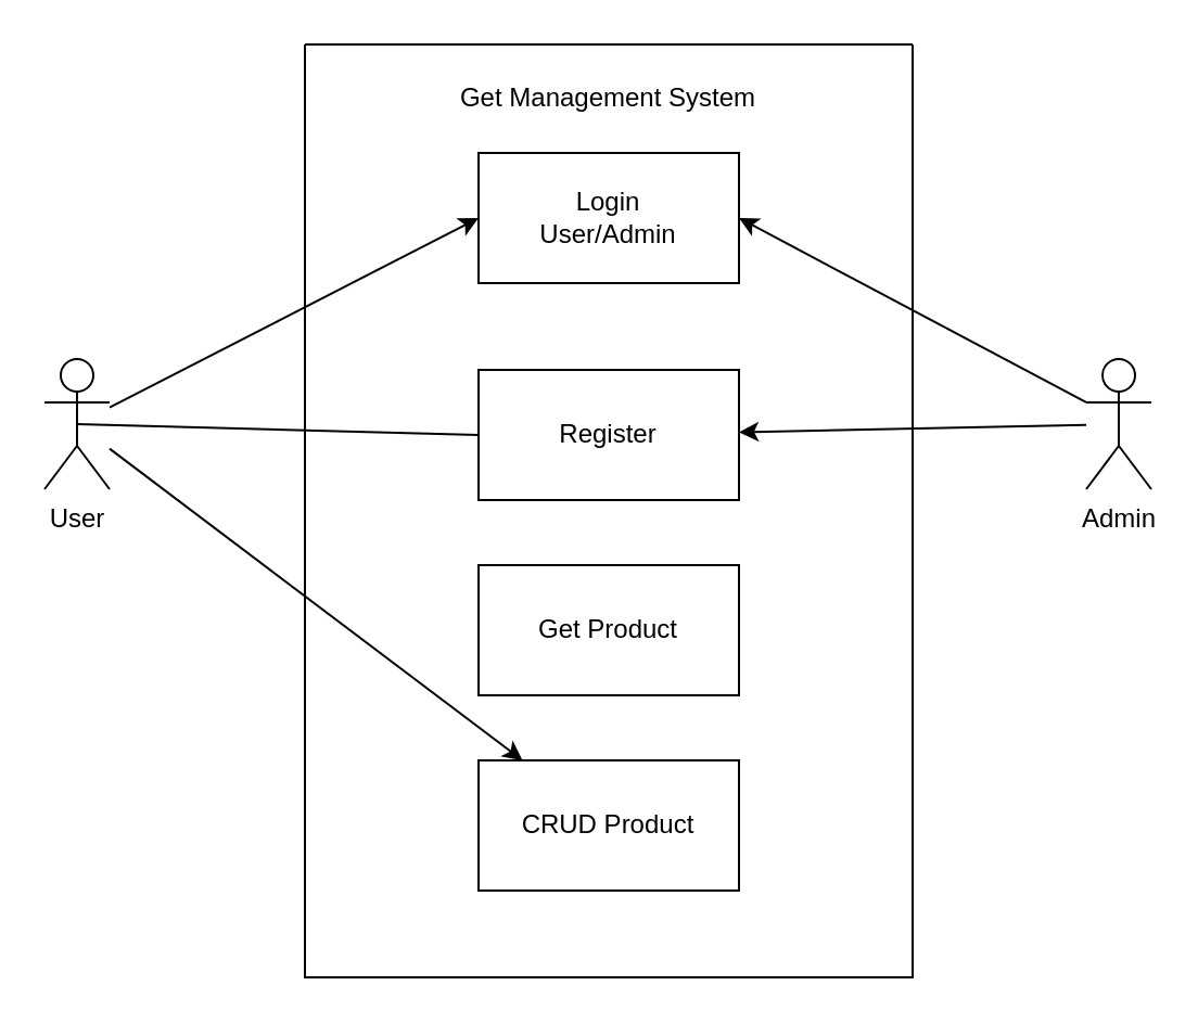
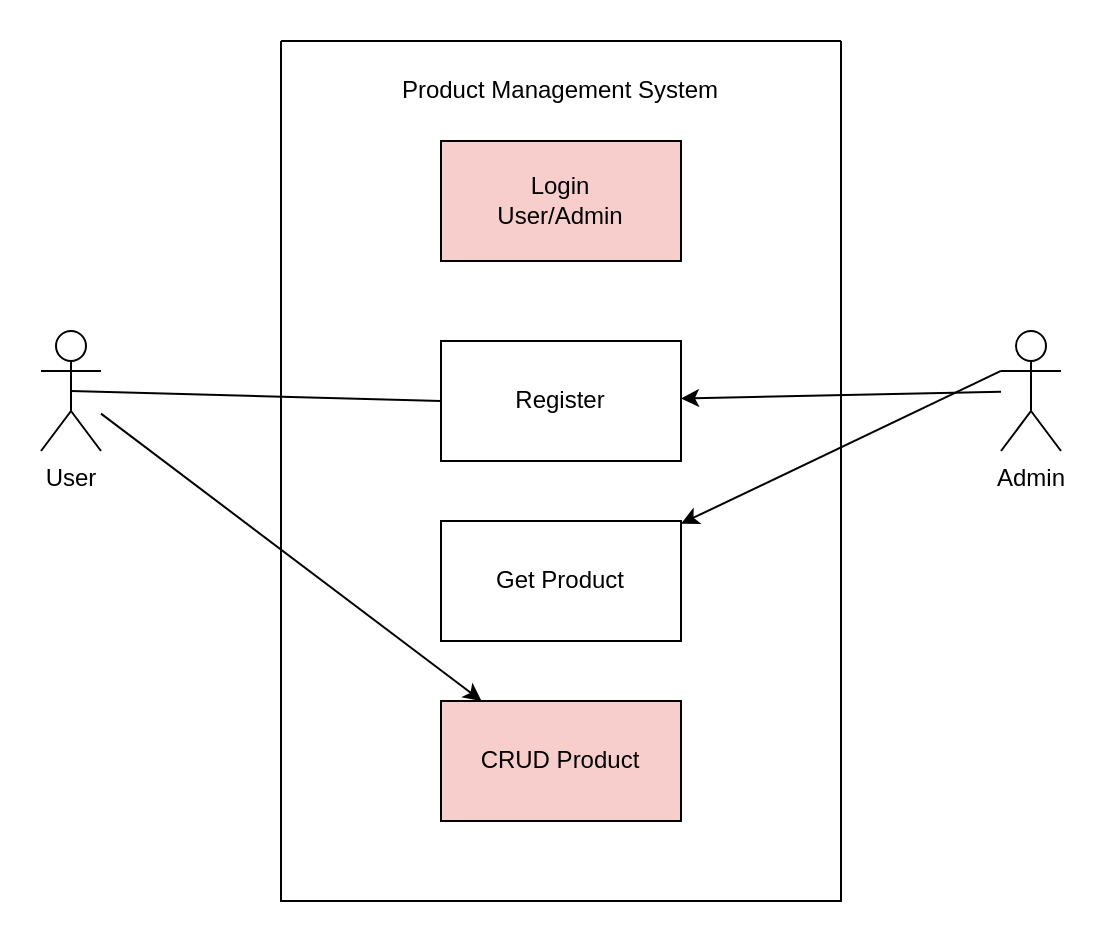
- <mxCell id="7" value="Get Management System" style="text;html=1;align=center;verticalAlign=middle;whiteSpace=wrap;rounded=0;" vertex="1" parent="3"><mxGeometry x="40" y="10" width="200" height="30" as="geometry" /></mxCell>
+ <mxCell id="7" value="Product Management System" style="text;html=1;align=center;verticalAlign=middle;whiteSpace=wrap;rounded=0;" vertex="1" parent="3"><mxGeometry x="40" y="10" width="200" height="30" as="geometry" /></mxCell>
- <mxCell id="4" value="Login&lt;br&gt;User/Admin" style="rounded=0;whiteSpace=wrap;html=1;" vertex="1" parent="3"><mxGeometry x="80" y="50" width="120" height="60" as="geometry" /></mxCell>
+ <mxCell id="4" value="Login&lt;br&gt;User/Admin" style="rounded=0;whiteSpace=wrap;html=1;fillColor=#f8cecc;" vertex="1" parent="3"><mxGeometry x="80" y="50" width="120" height="60" as="geometry" /></mxCell>
- <mxCell id="11" value="" style="endArrow=classic;html=1;rounded=0;entryX=1;entryY=0.5;entryDx=0;entryDy=0;exitX=0;exitY=0.333;exitDx=0;exitDy=0;exitPerimeter=0;" edge="1" parent="1" source="2" target="4"><mxGeometry width="50" height="50" relative="1" as="geometry"><mxPoint x="340" y="180" as="sourcePoint" /><mxPoint x="390" y="130" as="targetPoint" /></mxGeometry></mxCell>
+ <mxCell id="11" value="" style="endArrow=classic;html=1;rounded=0;exitX=0;exitY=0.333;exitDx=0;exitDy=0;exitPerimeter=0;" edge="1" parent="1" source="2" target="5"><mxGeometry width="50" height="50" relative="1" as="geometry"><mxPoint x="340" y="180" as="sourcePoint" /><mxPoint x="390" y="130" as="targetPoint" /></mxGeometry></mxCell>
- <mxCell id="10" value="" style="endArrow=classic;html=1;rounded=0;entryX=0;entryY=0.5;entryDx=0;entryDy=0;" edge="1" parent="1" source="9" target="4"><mxGeometry width="50" height="50" relative="1" as="geometry"><mxPoint x="340" y="180" as="sourcePoint" /><mxPoint x="390" y="130" as="targetPoint" /></mxGeometry></mxCell>
- <mxCell id="6" value="CRUD Product" style="rounded=0;whiteSpace=wrap;html=1;" vertex="1" parent="3"><mxGeometry x="80" y="330" width="120" height="60" as="geometry" /></mxCell>
+ <mxCell id="6" value="CRUD Product" style="rounded=0;whiteSpace=wrap;html=1;fillColor=#f8cecc;" vertex="1" parent="3"><mxGeometry x="80" y="330" width="120" height="60" as="geometry" /></mxCell>
